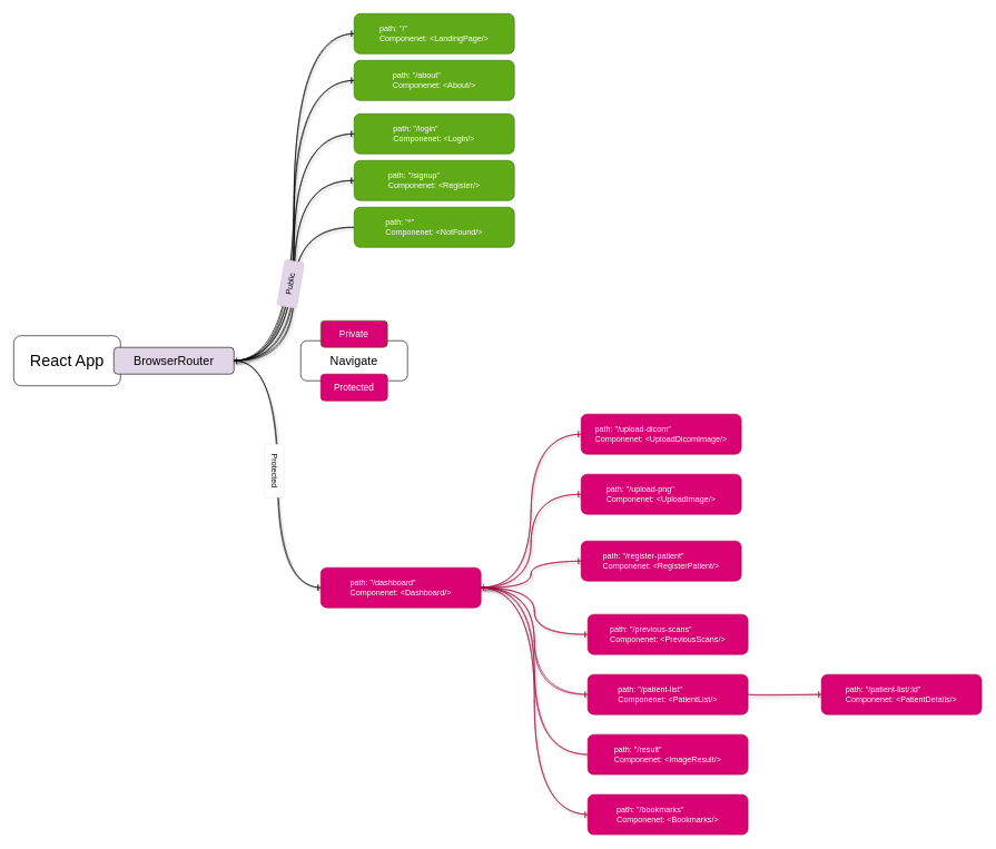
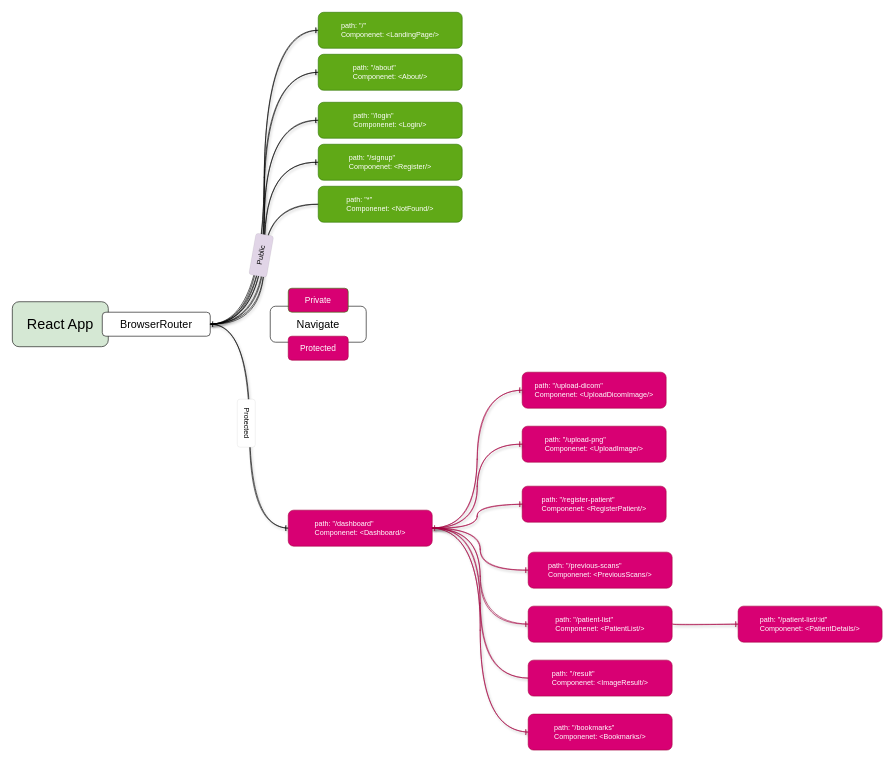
- <mxCell id="3" value="&lt;font style=&quot;font-size: 24px;&quot;&gt;React App&lt;/font&gt;" style="rounded=1;whiteSpace=wrap;html=1;" vertex="1" parent="1"><mxGeometry x="20" y="502.5" width="160" height="75" as="geometry" /></mxCell>
+ <mxCell id="3" value="&lt;font style=&quot;font-size: 24px;&quot;&gt;React App&lt;/font&gt;" style="rounded=1;whiteSpace=wrap;html=1;fillColor=#d5e8d4;" vertex="1" parent="1"><mxGeometry x="20" y="502.5" width="160" height="75" as="geometry" /></mxCell>
- <mxCell id="9" value="&lt;font style=&quot;font-size: 18px;&quot;&gt;BrowserRouter&lt;/font&gt;" style="rounded=1;whiteSpace=wrap;html=1;fillColor=#e1d5e7;" vertex="1" parent="1"><mxGeometry x="170" y="520" width="180" height="40" as="geometry" /></mxCell>
+ <mxCell id="9" value="&lt;font style=&quot;font-size: 18px;&quot;&gt;BrowserRouter&lt;/font&gt;" style="rounded=1;whiteSpace=wrap;html=1;" vertex="1" parent="1"><mxGeometry x="170" y="520" width="180" height="40" as="geometry" /></mxCell>
